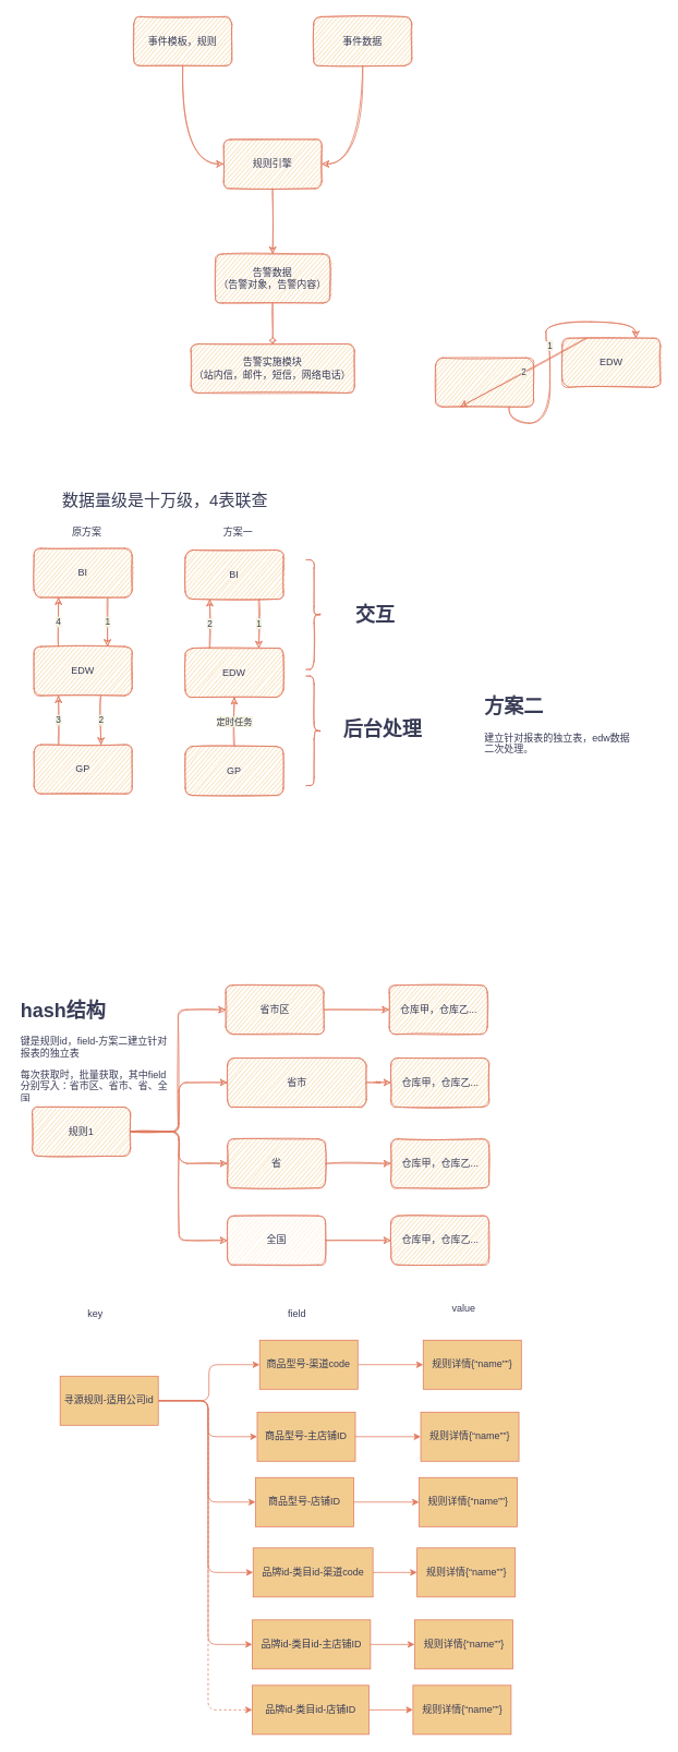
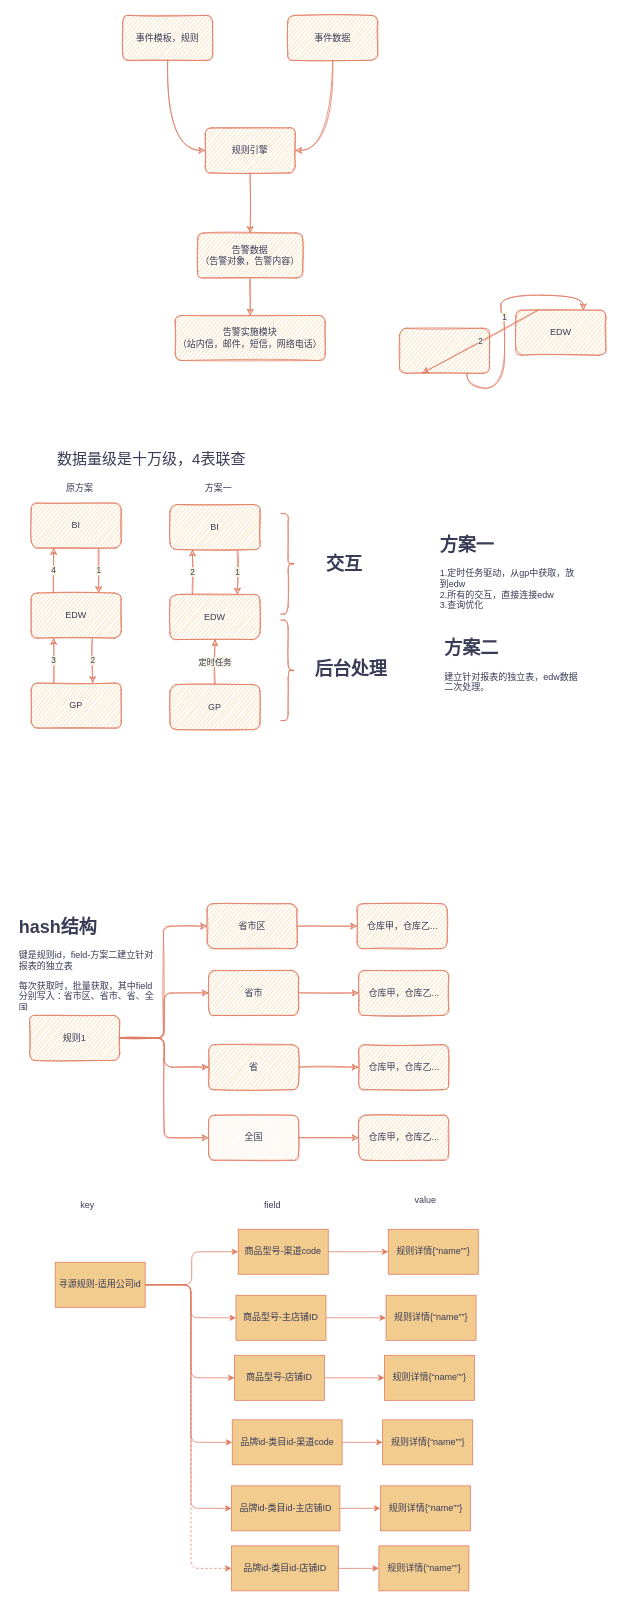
- <mxCell id="8" value="" style="edgeStyle=orthogonalEdgeStyle;rounded=1;orthogonalLoop=1;jettySize=auto;html=1;curved=1;sketch=1;labelBackgroundColor=#F4F1DE;strokeColor=#E07A5F;fontColor=#393C56;endArrow=diamond;" parent="1" source="9" target="10" edge="1"><mxGeometry relative="1" as="geometry" /></mxCell>
+ <mxCell id="8" value="" style="edgeStyle=orthogonalEdgeStyle;rounded=1;orthogonalLoop=1;jettySize=auto;html=1;curved=1;sketch=1;labelBackgroundColor=#F4F1DE;strokeColor=#E07A5F;fontColor=#393C56;" parent="1" source="9" target="10" edge="1"><mxGeometry relative="1" as="geometry" /></mxCell>
+ <mxCell id="33" value="&lt;h1&gt;方案一&lt;/h1&gt;&lt;span&gt;1.&lt;/span&gt;定时任务驱动，从gp中获取，放到edw&lt;br&gt;&lt;span&gt;2.&lt;/span&gt;所有的交互，直接连接edw&lt;br&gt;3.查询优化" style="text;html=1;strokeColor=none;fillColor=none;spacing=5;spacingTop=-20;whiteSpace=wrap;overflow=hidden;rounded=1;sketch=1;fontColor=#393C56;" parent="1" vertex="1"><mxGeometry x="581" y="706" width="190" height="120" as="geometry" /></mxCell>
- <mxCell id="41" value="省市" style="rounded=1;whiteSpace=wrap;html=1;sketch=1;fillColor=#F2CC8F;strokeColor=#E07A5F;fontColor=#393C56;" parent="1" vertex="1"><mxGeometry x="277.5" y="1293" width="170" height="60" as="geometry" /></mxCell>
+ <mxCell id="41" value="省市" style="rounded=1;whiteSpace=wrap;html=1;sketch=1;fillColor=#F2CC8F;strokeColor=#E07A5F;fontColor=#393C56;" parent="1" vertex="1"><mxGeometry x="277.5" y="1293" width="120" height="60" as="geometry" /></mxCell>
